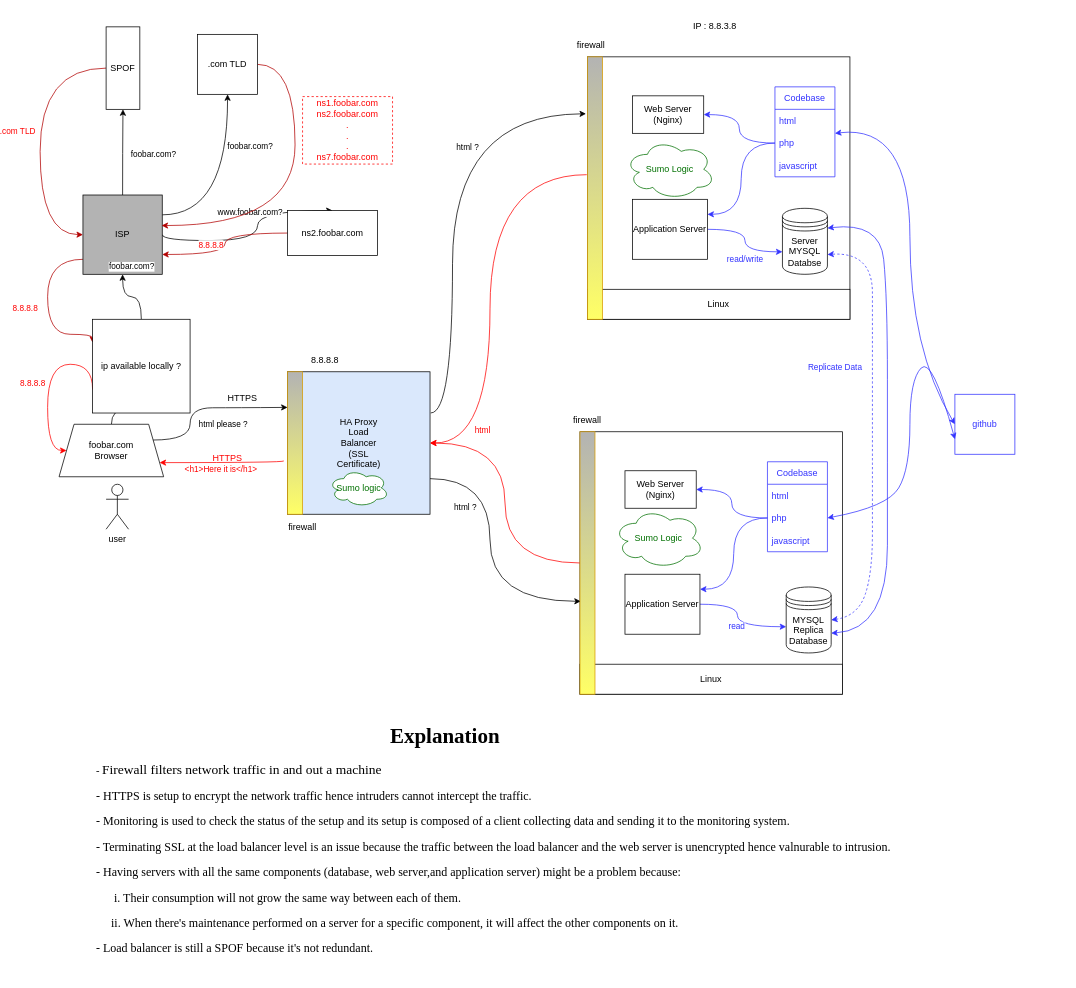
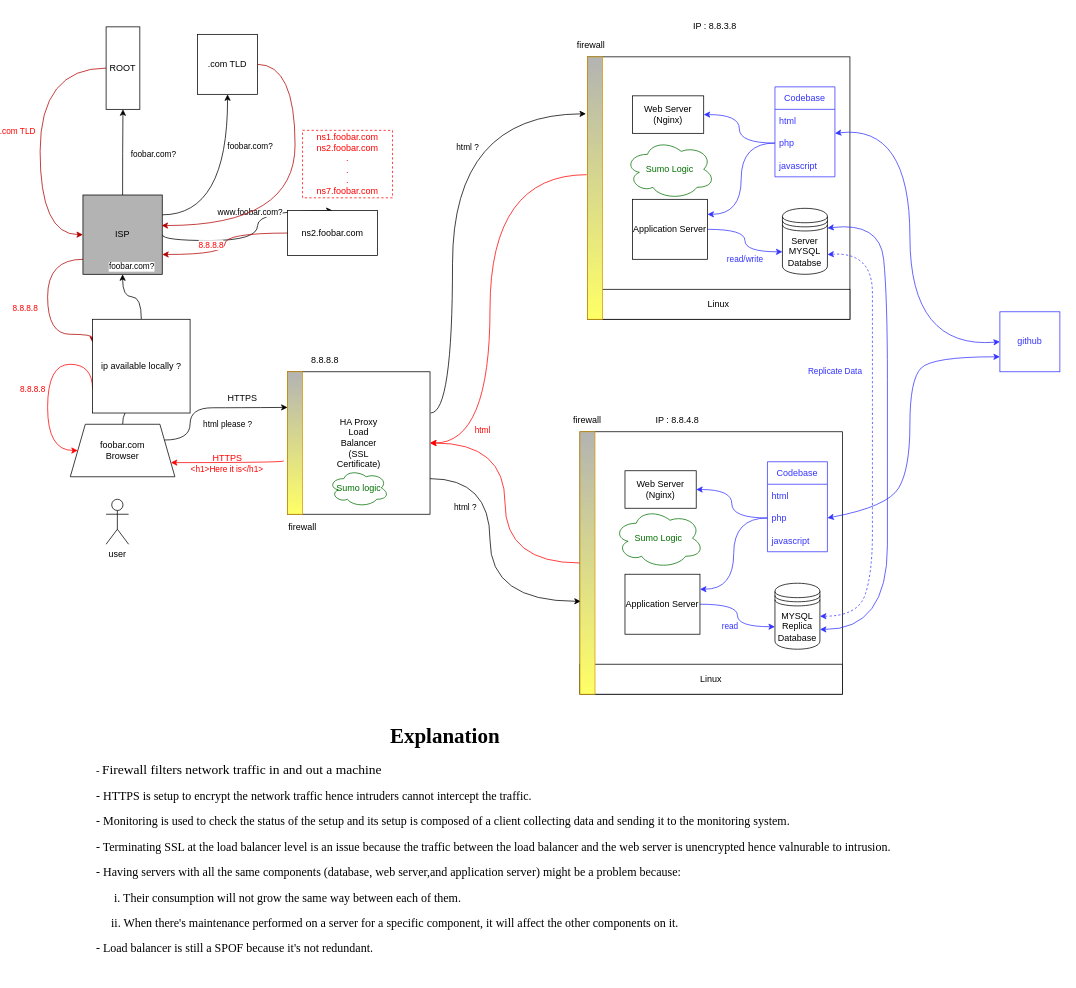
- <mxCell id="3" value="SPOF" style="rounded=0;whiteSpace=wrap;html=1;" parent="1" vertex="1"><mxGeometry x="108" y="35" width="45" height="110" as="geometry" /></mxCell>
+ <mxCell id="3" value="ROOT" style="rounded=0;whiteSpace=wrap;html=1;" parent="1" vertex="1"><mxGeometry x="108" y="35" width="45" height="110" as="geometry" /></mxCell>
- <mxCell id="14" value="ns1.foobar.com&lt;br&gt;ns2.foobar.com&lt;br&gt;.&lt;br&gt;.&lt;br&gt;.&lt;br&gt;ns7.foobar.com" style="rounded=0;whiteSpace=wrap;html=1;dashed=1;strokeColor=#FF0000;fontColor=#FF0000;" parent="1" vertex="1"><mxGeometry x="370" y="128" width="120" height="90" as="geometry" /></mxCell>
+ <mxCell id="14" value="ns1.foobar.com&lt;br&gt;ns2.foobar.com&lt;br&gt;.&lt;br&gt;.&lt;br&gt;.&lt;br&gt;ns7.foobar.com" style="rounded=0;whiteSpace=wrap;html=1;dashed=1;strokeColor=#FF0000;fontColor=#FF0000;" parent="1" vertex="1"><mxGeometry x="370" y="173" width="120" height="90" as="geometry" /></mxCell>
+ <mxCell id="47" value="IP : 8.8.4.8" style="text;html=1;strokeColor=none;fillColor=none;align=center;verticalAlign=middle;whiteSpace=wrap;rounded=0;fontColor=#000000;" parent="1" vertex="1"><mxGeometry x="830" y="545" width="80" height="30" as="geometry" /></mxCell>
- <mxCell id="29" value="github" style="whiteSpace=wrap;html=1;aspect=fixed;fontColor=#3333FF;strokeColor=#3333FF;" parent="1" vertex="1"><mxGeometry x="1240" y="525" width="80" height="80" as="geometry" /></mxCell>
+ <mxCell id="29" value="github" style="whiteSpace=wrap;html=1;aspect=fixed;fontColor=#3333FF;strokeColor=#3333FF;" parent="1" vertex="1"><mxGeometry x="1300" y="415" width="80" height="80" as="geometry" /></mxCell>
- <mxCell id="27" value="HA Proxy&lt;br&gt;Load &lt;br&gt;Balancer&lt;br&gt;(SSL &lt;br&gt;Certificate)" style="whiteSpace=wrap;html=1;aspect=fixed;fontColor=#000000;strokeColor=#000000;fillColor=#dae8fc;" parent="1" vertex="1"><mxGeometry x="350" y="495" width="190" height="190" as="geometry" /></mxCell>
+ <mxCell id="27" value="HA Proxy&lt;br&gt;Load &lt;br&gt;Balancer&lt;br&gt;(SSL &lt;br&gt;Certificate)" style="whiteSpace=wrap;html=1;aspect=fixed;fontColor=#000000;strokeColor=#000000;" parent="1" vertex="1"><mxGeometry x="350" y="495" width="190" height="190" as="geometry" /></mxCell>
- <mxCell id="6" value="foobar.com&lt;br&gt;Browser" style="shape=trapezoid;perimeter=trapezoidPerimeter;whiteSpace=wrap;html=1;fixedSize=1;" parent="1" vertex="1"><mxGeometry x="45.25" y="565" width="139.5" height="70" as="geometry" /></mxCell>
+ <mxCell id="6" value="foobar.com&lt;br&gt;Browser" style="shape=trapezoid;perimeter=trapezoidPerimeter;whiteSpace=wrap;html=1;fixedSize=1;" parent="1" vertex="1"><mxGeometry x="60.25" y="565" width="139.5" height="70" as="geometry" /></mxCell>
- <mxCell id="4" value="user" style="shape=umlActor;verticalLabelPosition=bottom;verticalAlign=top;html=1;outlineConnect=0;" parent="1" vertex="1"><mxGeometry x="108" y="645" width="30" height="60" as="geometry" /></mxCell>
+ <mxCell id="4" value="user" style="shape=umlActor;verticalLabelPosition=bottom;verticalAlign=top;html=1;outlineConnect=0;" parent="1" vertex="1"><mxGeometry x="108" y="665" width="30" height="60" as="geometry" /></mxCell>
- <mxCell id="23" value="MYSQL&lt;br&gt;Replica&lt;br&gt;Database" style="shape=datastore;whiteSpace=wrap;html=1;" parent="1" vertex="1"><mxGeometry x="1015" y="782" width="60" height="88" as="geometry" /></mxCell>
+ <mxCell id="23" value="MYSQL&lt;br&gt;Replica&lt;br&gt;Database" style="shape=datastore;whiteSpace=wrap;html=1;" parent="1" vertex="1"><mxGeometry x="1000" y="777" width="60" height="88" as="geometry" /></mxCell>
